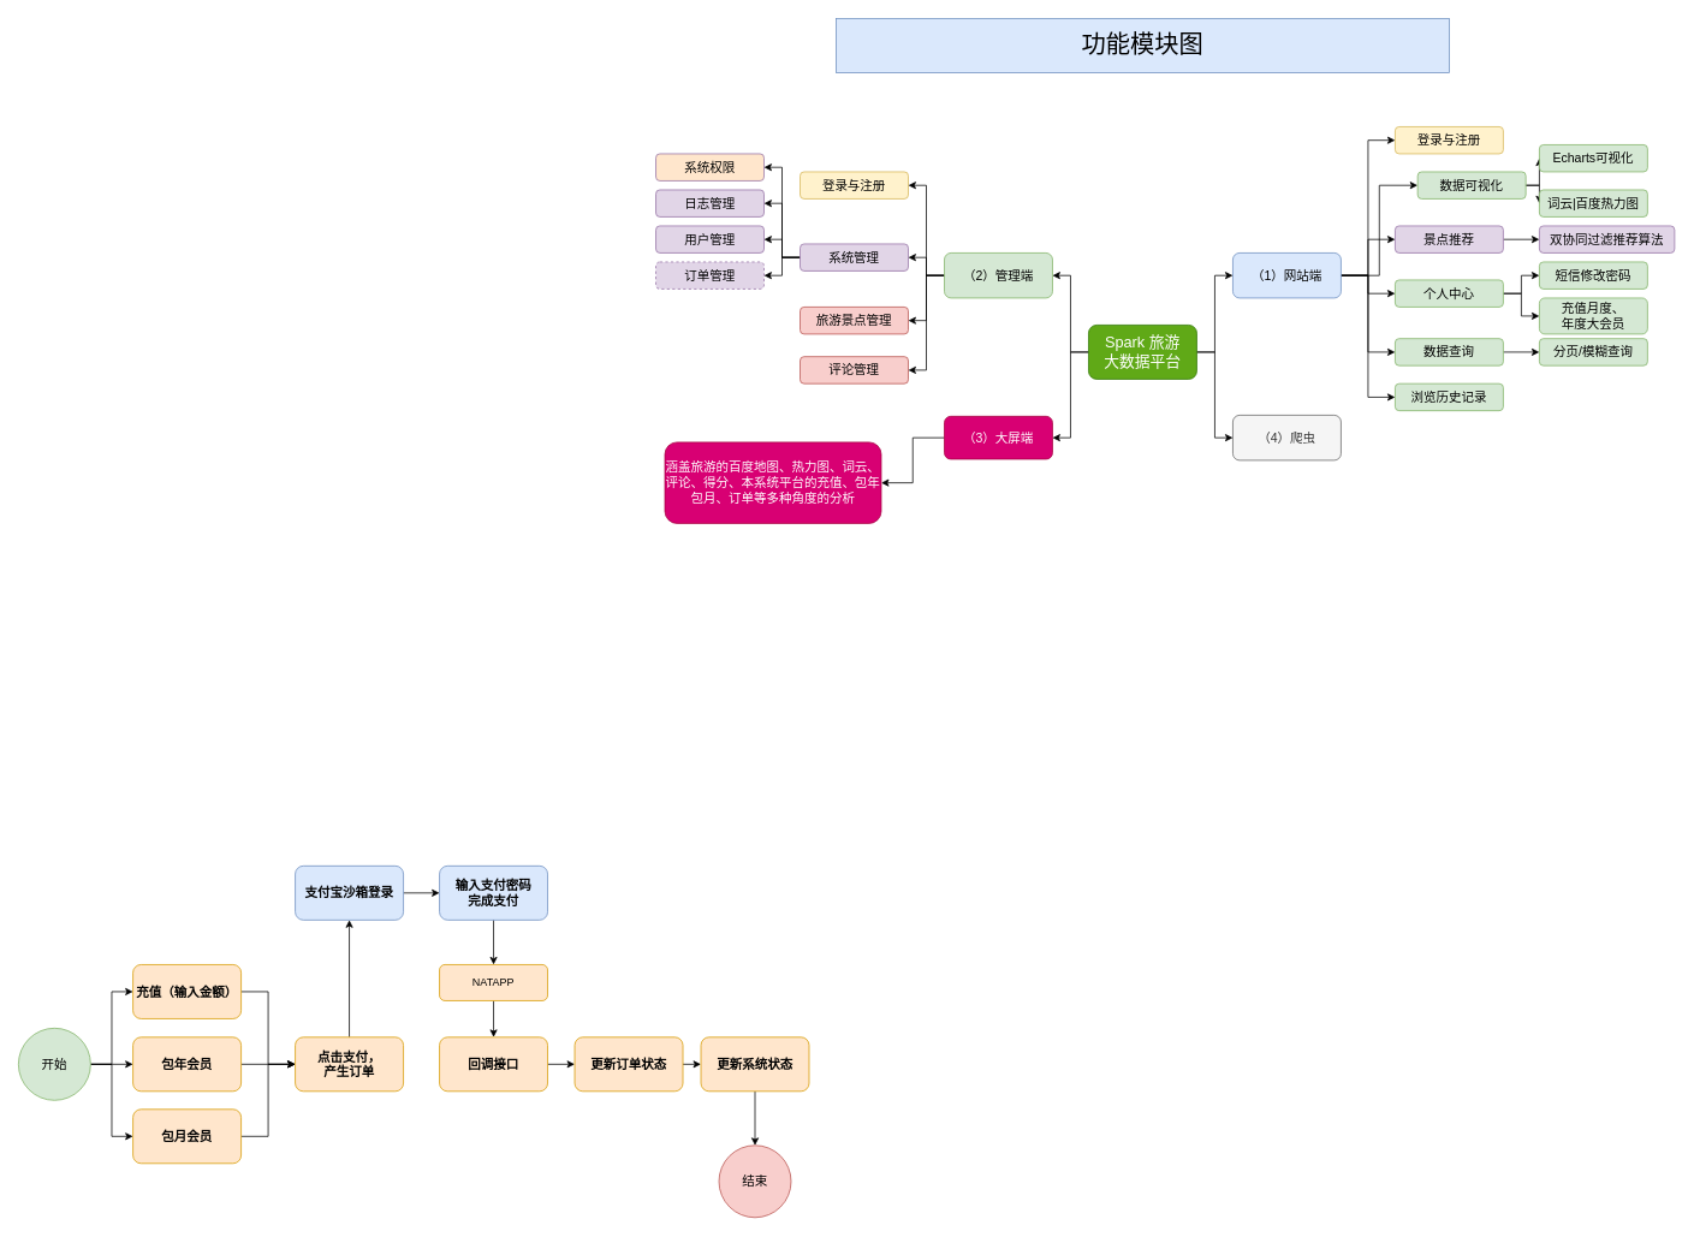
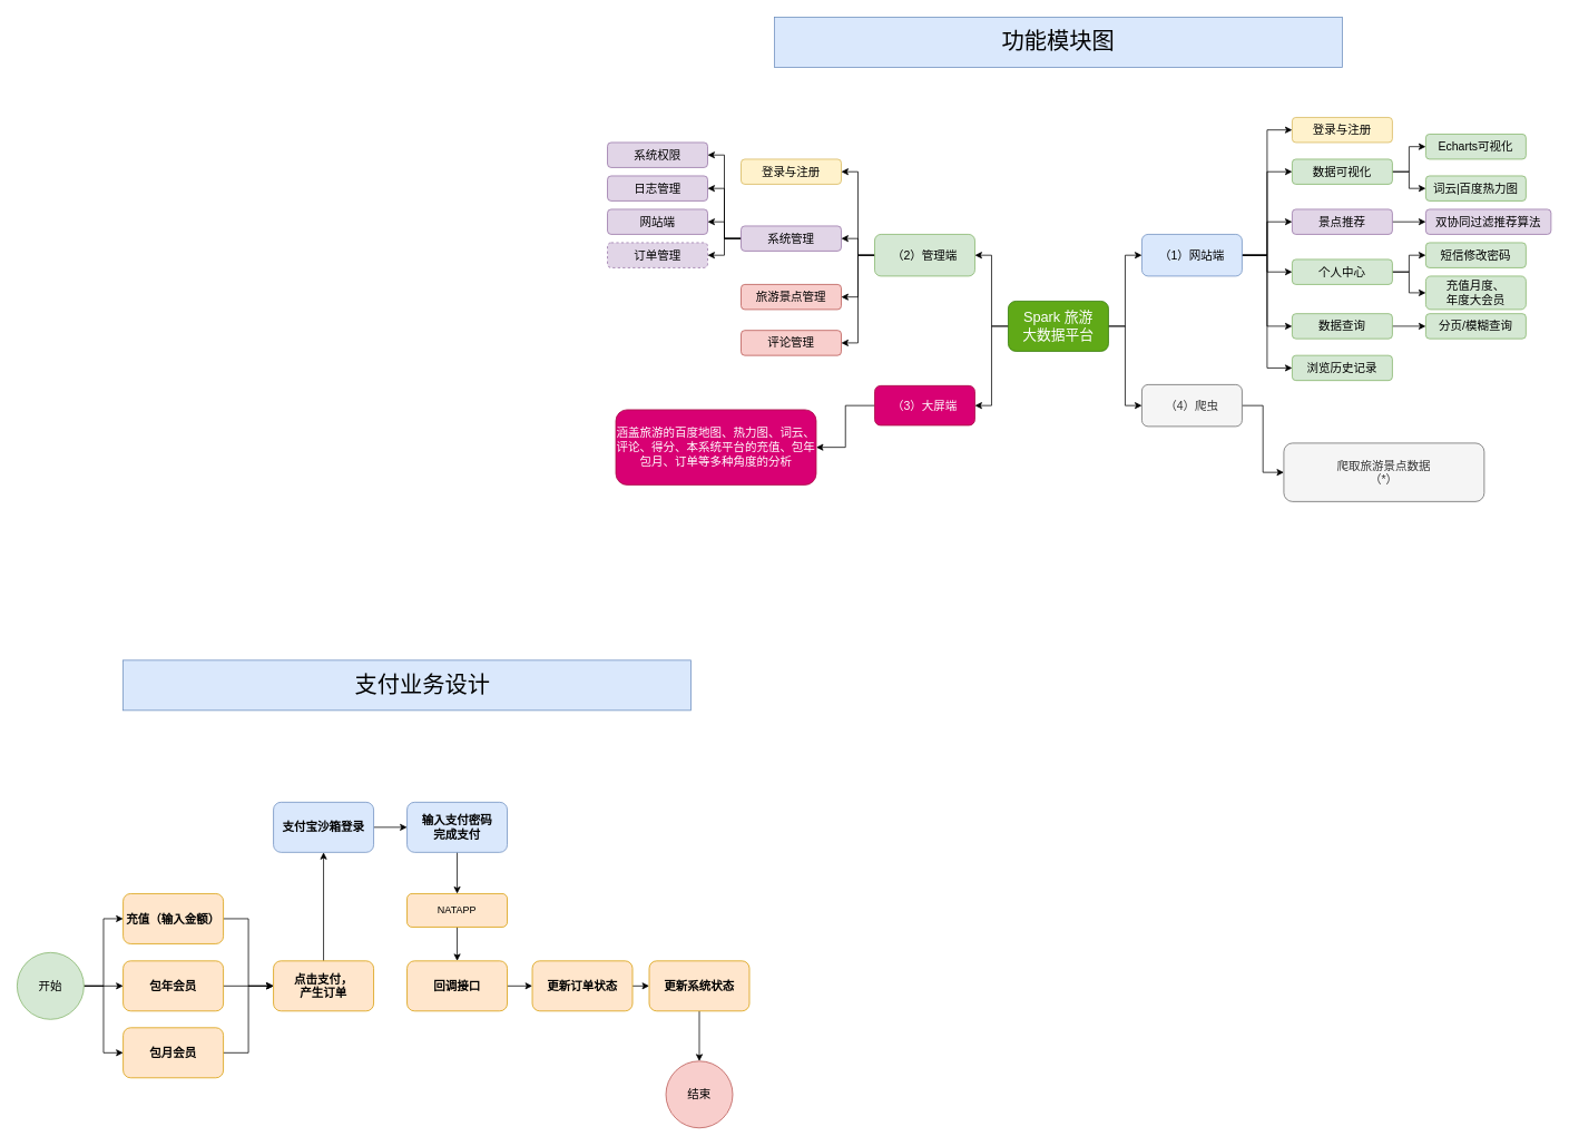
- <mxCell id="43" value="系统权限" style="rounded=1;whiteSpace=wrap;html=1;fontSize=14;fillColor=#ffe6cc;strokeColor=#9673a6;" parent="1" vertex="1"><mxGeometry x="727" y="170" width="120" height="30" as="geometry" /></mxCell>
+ <mxCell id="43" value="系统权限" style="rounded=1;whiteSpace=wrap;html=1;fontSize=14;fillColor=#e1d5e7;strokeColor=#9673a6;" parent="1" vertex="1"><mxGeometry x="727" y="170" width="120" height="30" as="geometry" /></mxCell>
- <mxCell id="12" value="数据可视化" style="rounded=1;whiteSpace=wrap;html=1;fontSize=14;fillColor=#d5e8d4;strokeColor=#82b366;" parent="1" vertex="1"><mxGeometry x="1572" y="190" width="120" height="30" as="geometry" /></mxCell>
+ <mxCell id="12" value="数据可视化" style="rounded=1;whiteSpace=wrap;html=1;fontSize=14;fillColor=#d5e8d4;strokeColor=#82b366;" parent="1" vertex="1"><mxGeometry x="1547" y="190" width="120" height="30" as="geometry" /></mxCell>
- <mxCell id="41" value="用户管理" style="rounded=1;whiteSpace=wrap;html=1;fontSize=14;fillColor=#e1d5e7;strokeColor=#9673a6;" parent="1" vertex="1"><mxGeometry x="727" y="250" width="120" height="30" as="geometry" /></mxCell>
+ <mxCell id="41" value="网站端" style="rounded=1;whiteSpace=wrap;html=1;fontSize=14;fillColor=#e1d5e7;strokeColor=#9673a6;" parent="1" vertex="1"><mxGeometry x="727" y="250" width="120" height="30" as="geometry" /></mxCell>
+ <mxCell id="23" style="edgeStyle=orthogonalEdgeStyle;rounded=0;orthogonalLoop=1;jettySize=auto;html=1;exitX=1;exitY=0.5;exitDx=0;exitDy=0;entryX=0;entryY=0.5;entryDx=0;entryDy=0;" parent="1" source="24" target="53" edge="1"><mxGeometry relative="1" as="geometry" /></mxCell>
+ <mxCell id="53" value="爬取旅游景点数据&lt;br&gt;（*）" style="rounded=1;whiteSpace=wrap;html=1;fontSize=14;fillColor=#f5f5f5;strokeColor=#666666;fontColor=#333333;" parent="1" vertex="1"><mxGeometry x="1537" y="530" width="240" height="70" as="geometry" /></mxCell>
+ <mxCell id="54" value="&amp;nbsp; &amp;nbsp; &amp;nbsp;支付业务设计" style="text;html=1;strokeColor=#6c8ebf;fillColor=#dae8fc;align=center;verticalAlign=middle;whiteSpace=wrap;rounded=0;fontSize=27;" parent="1" vertex="1"><mxGeometry x="147" y="790" width="680" height="60" as="geometry" /></mxCell>
